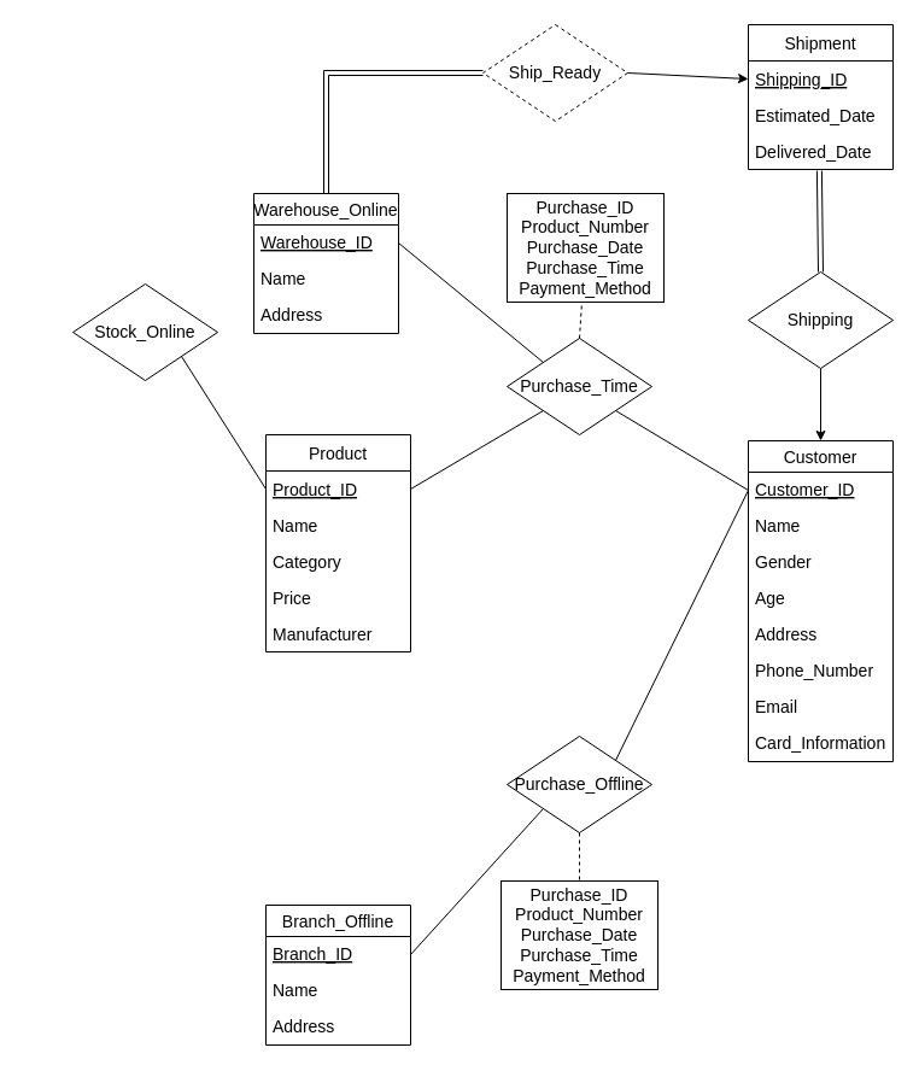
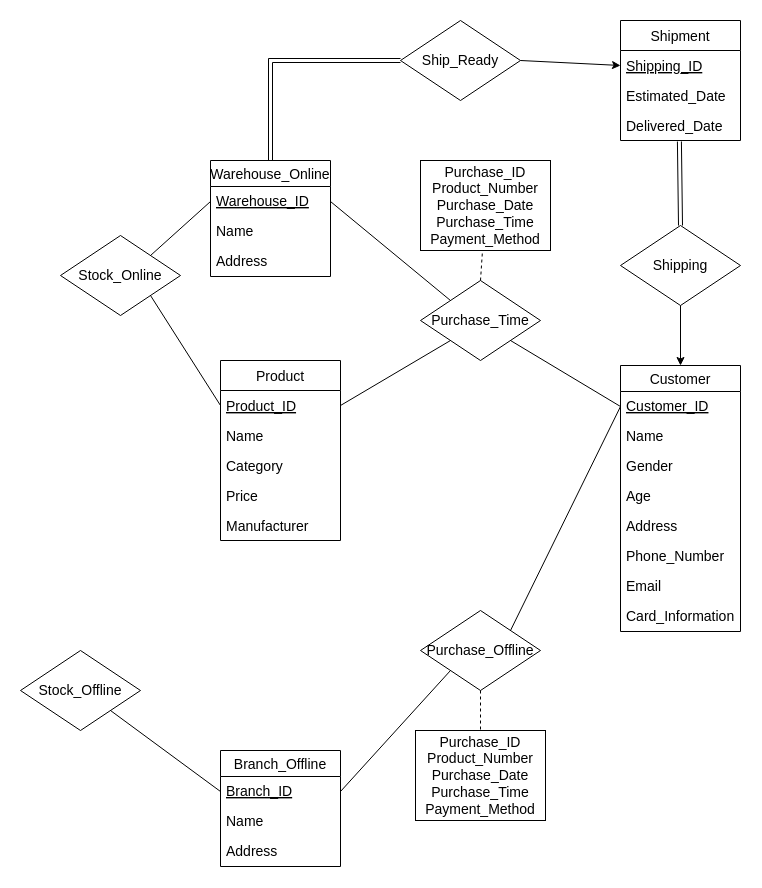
- <mxCell id="26" value="Ship_Ready" style="rhombus;whiteSpace=wrap;html=1;fontSize=14;dashed=1;" parent="1" vertex="1"><mxGeometry x="400" y="20" width="120" height="80" as="geometry" /></mxCell>
+ <mxCell id="26" value="Ship_Ready" style="rhombus;whiteSpace=wrap;html=1;fontSize=14;" parent="1" vertex="1"><mxGeometry x="400" y="20" width="120" height="80" as="geometry" /></mxCell>
+ <mxCell id="47" value="" style="endArrow=none;html=1;rounded=0;exitX=1;exitY=0;exitDx=0;exitDy=0;entryX=0;entryY=0.5;entryDx=0;entryDy=0;" edge="1" parent="1" source="46" target="22"><mxGeometry width="50" height="50" relative="1" as="geometry"><mxPoint x="630" y="470" as="sourcePoint" /><mxPoint x="680" y="420" as="targetPoint" /></mxGeometry></mxCell>
+ <mxCell id="49" value="Stock_Offline" style="rhombus;whiteSpace=wrap;html=1;fontSize=14;" vertex="1" parent="1"><mxGeometry x="20" y="650" width="120" height="80" as="geometry" /></mxCell>
+ <mxCell id="50" value="" style="endArrow=none;html=1;rounded=0;exitX=1;exitY=1;exitDx=0;exitDy=0;entryX=0;entryY=0.5;entryDx=0;entryDy=0;" edge="1" parent="1" source="49" target="18"><mxGeometry width="50" height="50" relative="1" as="geometry"><mxPoint x="630" y="470" as="sourcePoint" /><mxPoint x="680" y="420" as="targetPoint" /></mxGeometry></mxCell>
